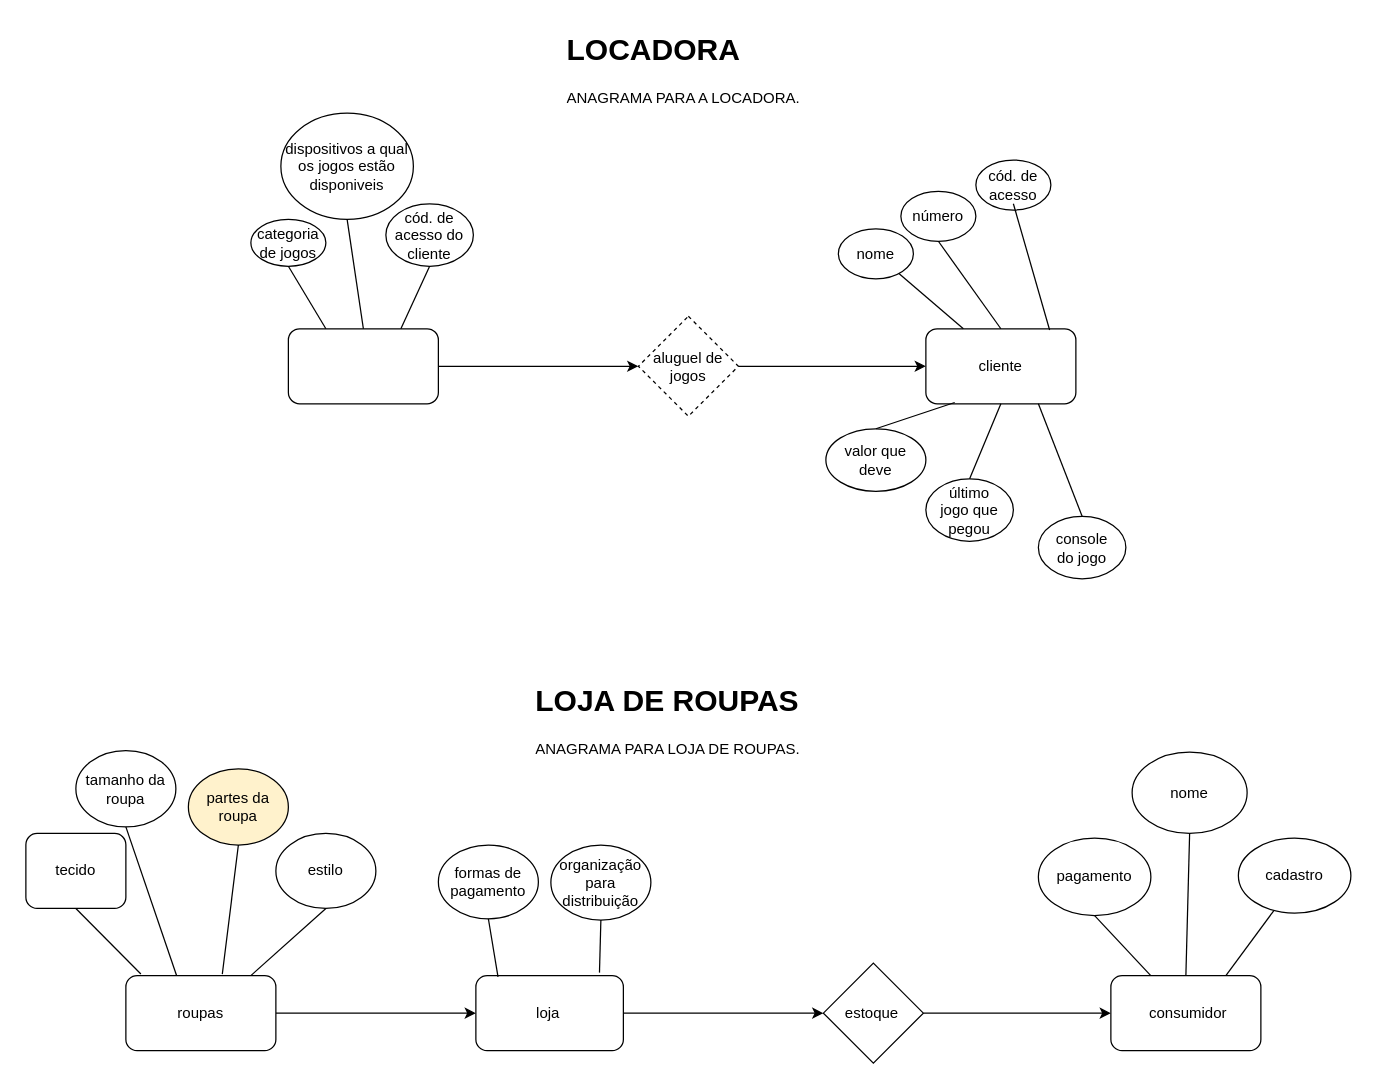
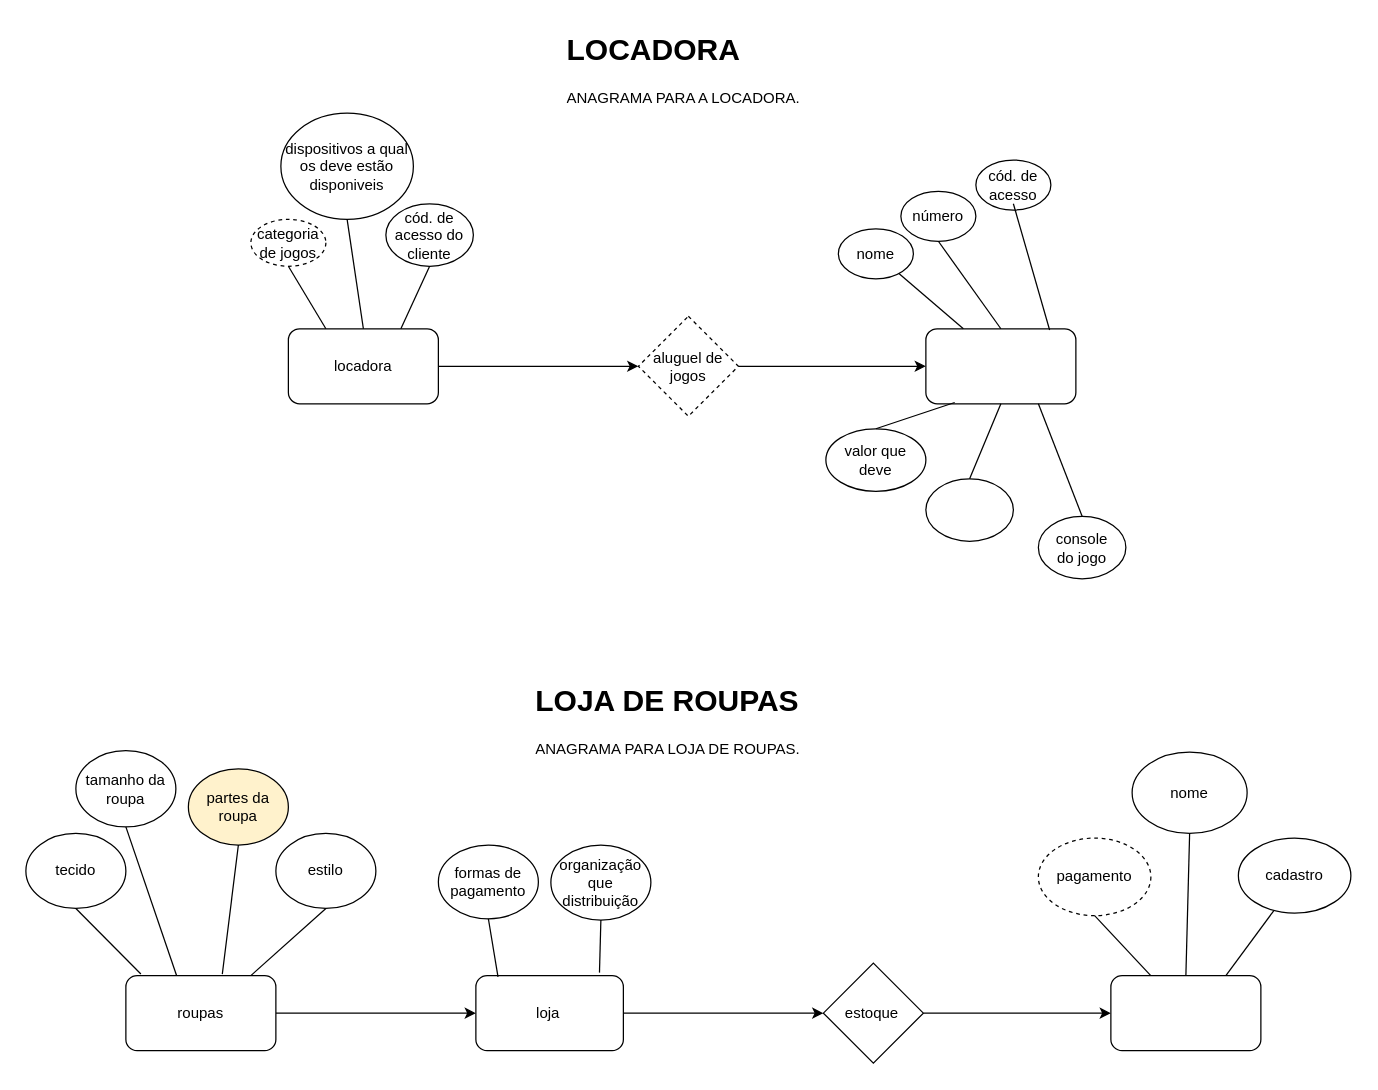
- <mxCell id="28" value="dispositivos a qual os jogos estão disponiveis" style="ellipse;whiteSpace=wrap;html=1;" parent="1" vertex="1"><mxGeometry x="224" y="90" width="106" height="85" as="geometry" /></mxCell>
+ <mxCell id="28" value="dispositivos a qual os deve estão disponiveis" style="ellipse;whiteSpace=wrap;html=1;" parent="1" vertex="1"><mxGeometry x="224" y="90" width="106" height="85" as="geometry" /></mxCell>
- <mxCell id="26" value="categoria de jogos" style="ellipse;whiteSpace=wrap;html=1;" parent="1" vertex="1"><mxGeometry x="200" y="175" width="60" height="37.5" as="geometry" /></mxCell>
+ <mxCell id="26" value="categoria de jogos" style="ellipse;whiteSpace=wrap;html=1;dashed=1;" parent="1" vertex="1"><mxGeometry x="200" y="175" width="60" height="37.5" as="geometry" /></mxCell>
+ <mxCell id="17" value="locadora" style="text;html=1;strokeColor=none;fillColor=none;align=center;verticalAlign=middle;whiteSpace=wrap;rounded=0;" parent="1" vertex="1"><mxGeometry x="260" y="277.5" width="60" height="30" as="geometry" /></mxCell>
- <mxCell id="7" value="cliente" style="text;html=1;strokeColor=none;fillColor=none;align=center;verticalAlign=middle;whiteSpace=wrap;rounded=0;" parent="1" vertex="1"><mxGeometry x="760" y="280" width="80" height="25" as="geometry" /></mxCell>
- <mxCell id="21" value="último jogo que pegou" style="text;html=1;strokeColor=none;fillColor=none;align=center;verticalAlign=middle;whiteSpace=wrap;rounded=0;" parent="1" vertex="1"><mxGeometry x="745" y="392.5" width="60" height="30" as="geometry" /></mxCell>
- <mxCell id="40" value="tecido" style="whiteSpace=wrap;html=1;rounded=1;" vertex="1" parent="1"><mxGeometry x="20" y="666.25" width="80" height="60" as="geometry" /></mxCell>
+ <mxCell id="40" value="tecido" style="ellipse;whiteSpace=wrap;html=1;" vertex="1" parent="1"><mxGeometry x="20" y="666.25" width="80" height="60" as="geometry" /></mxCell>
- <mxCell id="42" value="pagamento" style="ellipse;whiteSpace=wrap;html=1;" vertex="1" parent="1"><mxGeometry x="830" y="670" width="90" height="62" as="geometry" /></mxCell>
+ <mxCell id="42" value="pagamento" style="ellipse;whiteSpace=wrap;html=1;dashed=1;" vertex="1" parent="1"><mxGeometry x="830" y="670" width="90" height="62" as="geometry" /></mxCell>
- <mxCell id="55" value="organização para distribuição" style="ellipse;whiteSpace=wrap;html=1;" vertex="1" parent="1"><mxGeometry x="440" y="675.5" width="80" height="60" as="geometry" /></mxCell>
+ <mxCell id="55" value="organização que distribuição" style="ellipse;whiteSpace=wrap;html=1;" vertex="1" parent="1"><mxGeometry x="440" y="675.5" width="80" height="60" as="geometry" /></mxCell>
- <mxCell id="36" value="&lt;font style=&quot;vertical-align: inherit;&quot;&gt;&lt;font style=&quot;vertical-align: inherit;&quot;&gt;&lt;font style=&quot;vertical-align: inherit;&quot;&gt;&lt;font style=&quot;vertical-align: inherit;&quot;&gt;consumidor&lt;/font&gt;&lt;/font&gt;&lt;/font&gt;&lt;/font&gt;" style="text;html=1;strokeColor=none;fillColor=none;align=center;verticalAlign=middle;whiteSpace=wrap;rounded=0;" vertex="1" parent="1"><mxGeometry x="920" y="795" width="60" height="30" as="geometry" /></mxCell>
